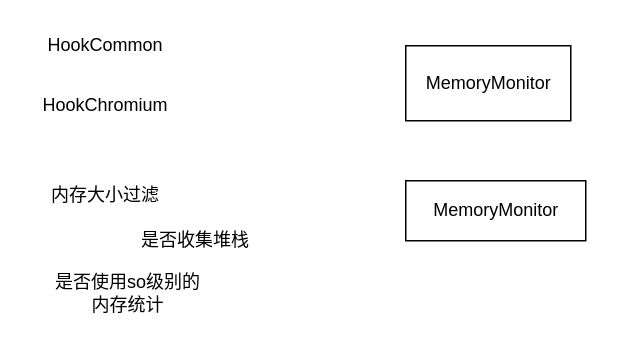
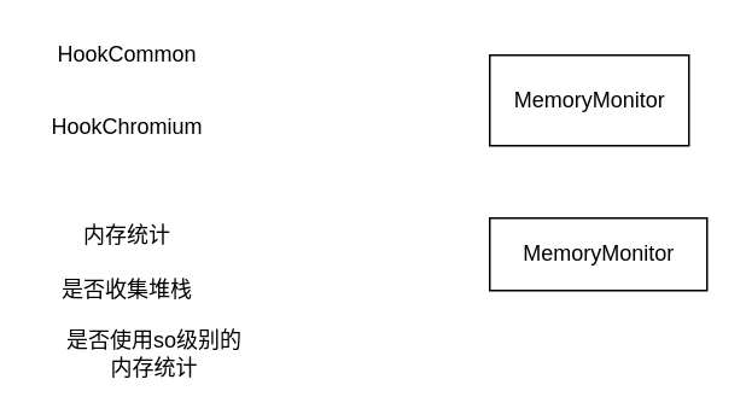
- <mxCell id="6" value="内存大小过滤" style="text;html=1;strokeColor=none;fillColor=none;align=center;verticalAlign=middle;whiteSpace=wrap;rounded=0;" vertex="1" parent="1"><mxGeometry x="20" y="120" width="100" height="20" as="geometry" /></mxCell>
+ <mxCell id="6" value="内存统计" style="text;html=1;strokeColor=none;fillColor=none;align=center;verticalAlign=middle;whiteSpace=wrap;rounded=0;" vertex="1" parent="1"><mxGeometry x="20" y="120" width="100" height="20" as="geometry" /></mxCell>
- <mxCell id="7" value="是否收集堆栈" style="text;html=1;strokeColor=none;fillColor=none;align=center;verticalAlign=middle;whiteSpace=wrap;rounded=0;" vertex="1" parent="1"><mxGeometry x="80" y="150" width="100" height="20" as="geometry" /></mxCell>
+ <mxCell id="7" value="是否收集堆栈" style="text;html=1;strokeColor=none;fillColor=none;align=center;verticalAlign=middle;whiteSpace=wrap;rounded=0;" vertex="1" parent="1"><mxGeometry x="20" y="150" width="100" height="20" as="geometry" /></mxCell>
